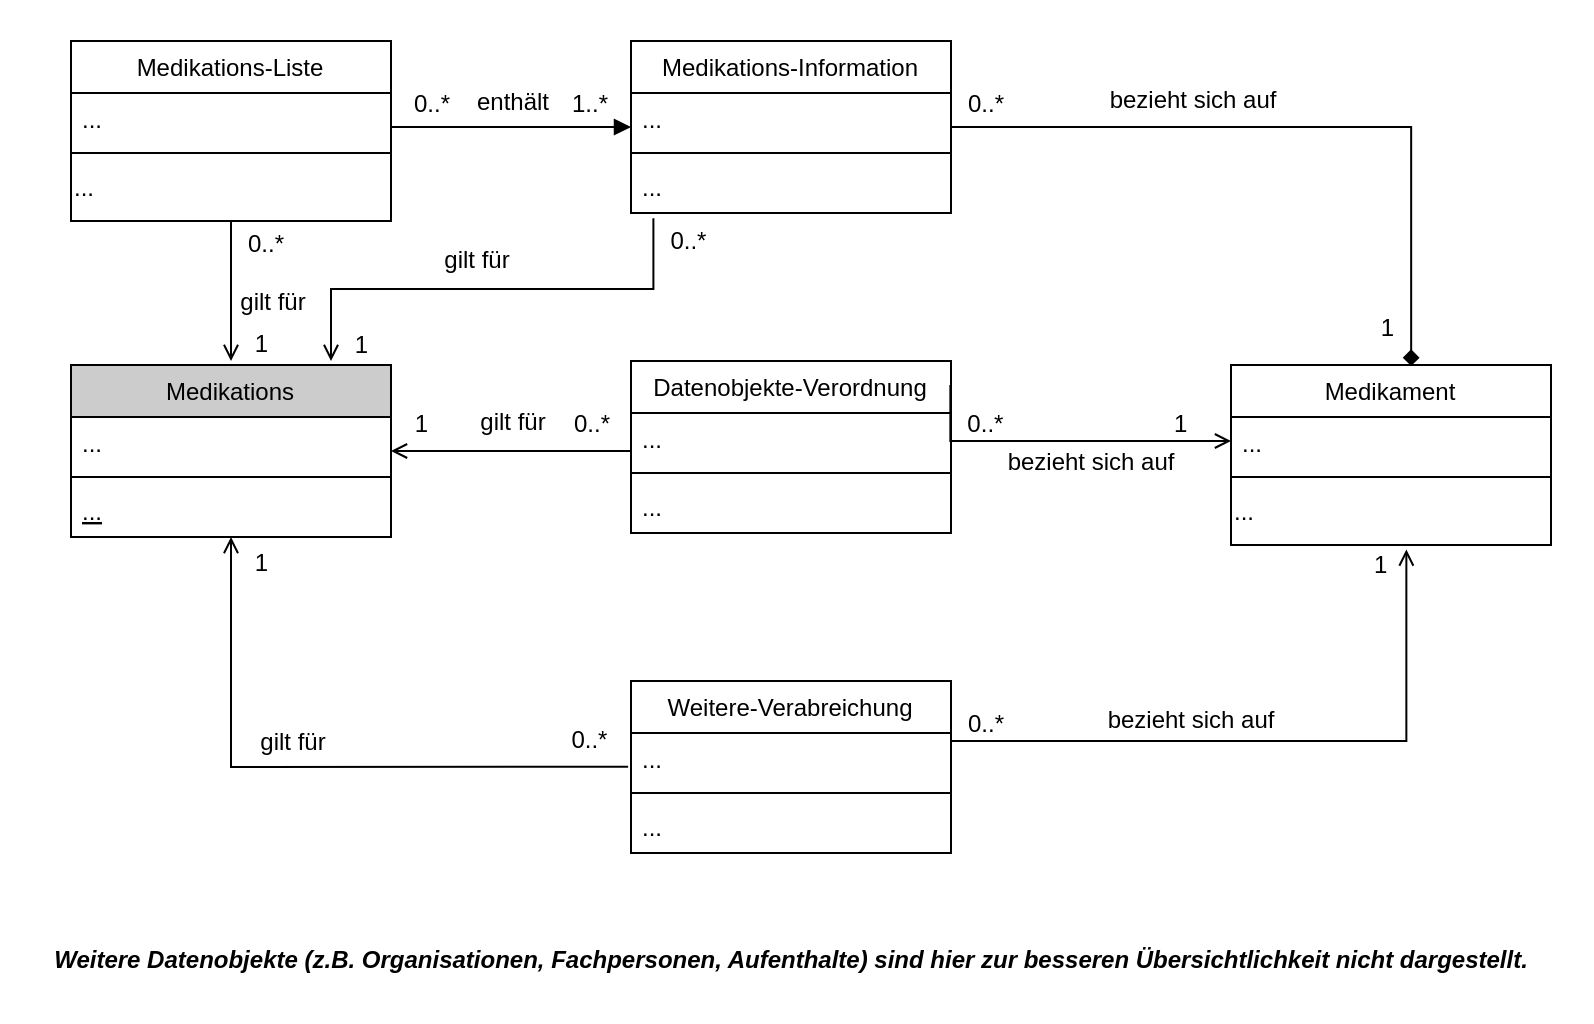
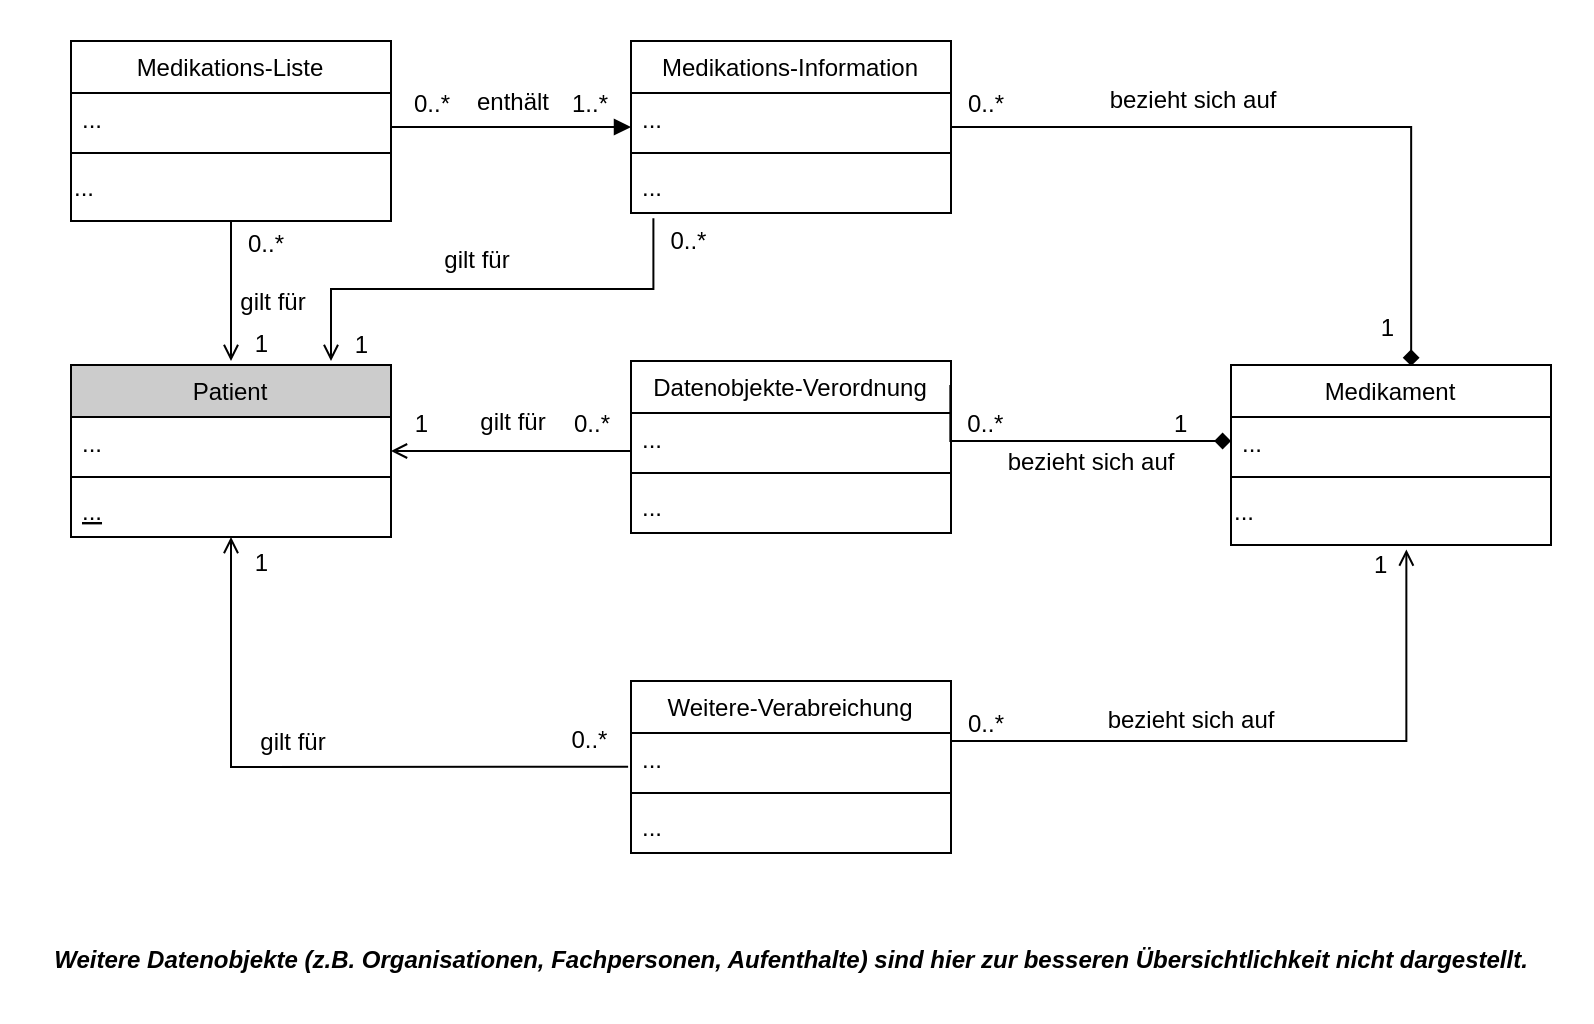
- <mxCell id="6" value="Medikations" style="swimlane;fontStyle=0;align=center;verticalAlign=top;childLayout=stackLayout;horizontal=1;startSize=26;horizontalStack=0;resizeParent=1;resizeLast=0;collapsible=1;marginBottom=0;rounded=0;shadow=0;strokeWidth=1;labelBackgroundColor=none;fillColor=#CCCCCC;" parent="1" vertex="1"><mxGeometry x="35" y="182" width="160" height="86" as="geometry"><mxRectangle x="130" y="380" width="160" height="26" as="alternateBounds" /></mxGeometry></mxCell>
+ <mxCell id="6" value="Patient" style="swimlane;fontStyle=0;align=center;verticalAlign=top;childLayout=stackLayout;horizontal=1;startSize=26;horizontalStack=0;resizeParent=1;resizeLast=0;collapsible=1;marginBottom=0;rounded=0;shadow=0;strokeWidth=1;labelBackgroundColor=none;fillColor=#CCCCCC;" parent="1" vertex="1"><mxGeometry x="35" y="182" width="160" height="86" as="geometry"><mxRectangle x="130" y="380" width="160" height="26" as="alternateBounds" /></mxGeometry></mxCell>
- <mxCell id="34" value="" style="endArrow=open;shadow=0;strokeWidth=1;rounded=0;endFill=1;edgeStyle=elbowEdgeStyle;elbow=vertical;exitX=0.998;exitY=0.14;exitDx=0;exitDy=0;exitPerimeter=0;" edge="1" parent="1" source="26" target="10"><mxGeometry x="0.5" y="41" relative="1" as="geometry"><mxPoint x="485" y="73" as="sourcePoint" /><mxPoint x="655.08" y="190.54" as="targetPoint" /><mxPoint x="-40" y="32" as="offset" /><Array as="points"><mxPoint x="535" y="220" /></Array></mxGeometry></mxCell>
+ <mxCell id="34" value="" style="endArrow=diamond;shadow=0;strokeWidth=1;rounded=0;endFill=1;edgeStyle=elbowEdgeStyle;elbow=vertical;exitX=0.998;exitY=0.14;exitDx=0;exitDy=0;exitPerimeter=0;" edge="1" parent="1" source="26" target="10"><mxGeometry x="0.5" y="41" relative="1" as="geometry"><mxPoint x="485" y="73" as="sourcePoint" /><mxPoint x="655.08" y="190.54" as="targetPoint" /><mxPoint x="-40" y="32" as="offset" /><Array as="points"><mxPoint x="535" y="220" /></Array></mxGeometry></mxCell>
